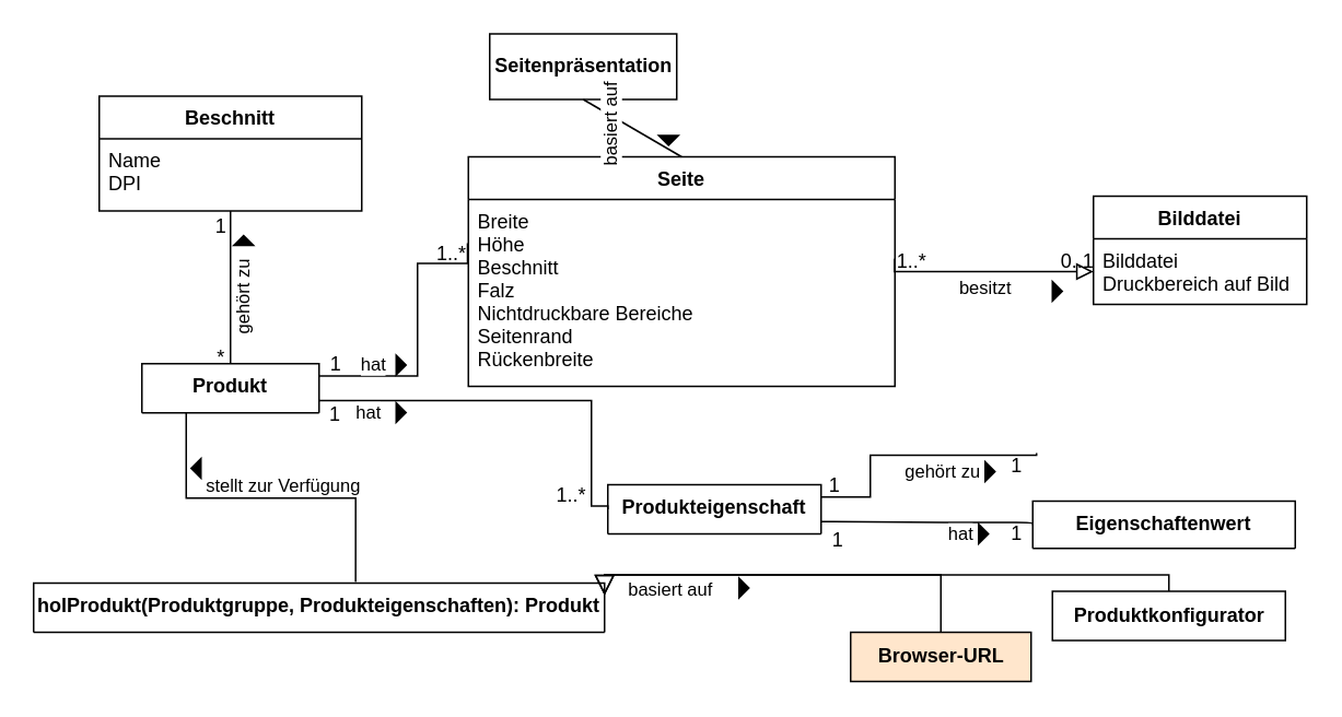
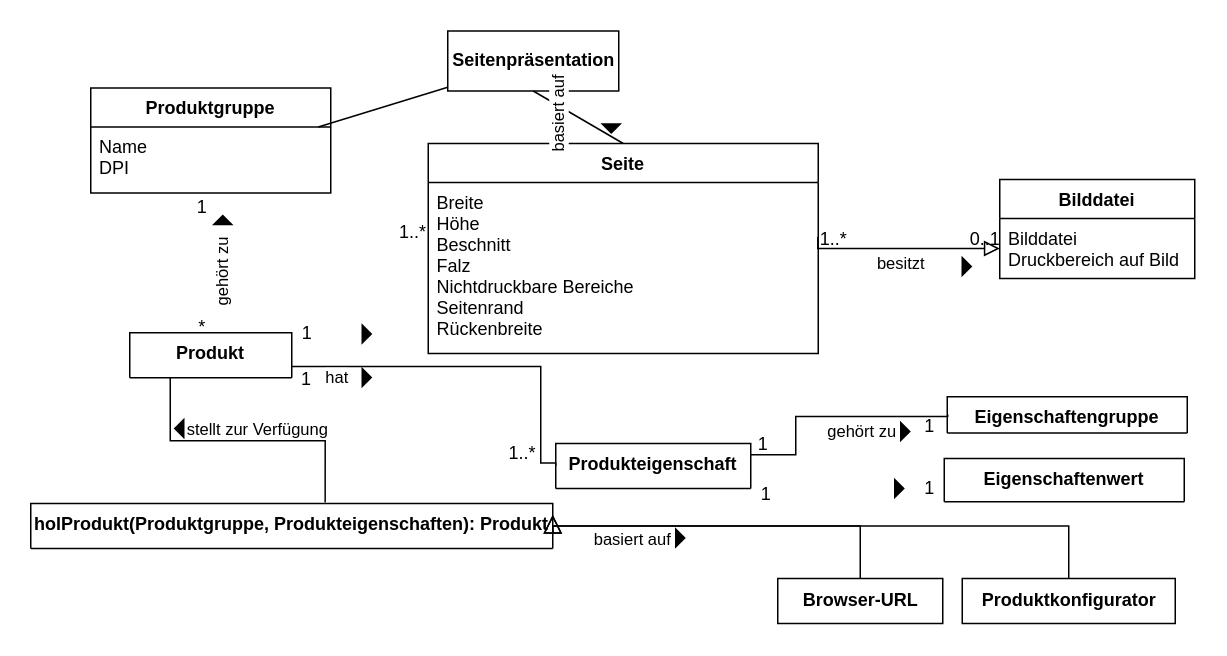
- <mxCell id="12" value="Beschnitt" style="swimlane;fontStyle=1;align=center;verticalAlign=top;childLayout=stackLayout;horizontal=1;startSize=26;horizontalStack=0;resizeParent=1;resizeParentMax=0;resizeLast=0;collapsible=1;marginBottom=0;" vertex="1" parent="1"><mxGeometry x="60" y="58" width="160" height="70" as="geometry" /></mxCell>
+ <mxCell id="12" value="Produktgruppe" style="swimlane;fontStyle=1;align=center;verticalAlign=top;childLayout=stackLayout;horizontal=1;startSize=26;horizontalStack=0;resizeParent=1;resizeParentMax=0;resizeLast=0;collapsible=1;marginBottom=0;" vertex="1" parent="1"><mxGeometry x="60" y="58" width="160" height="70" as="geometry" /></mxCell>
- <mxCell id="14" value="" style="endArrow=none;startArrow=none;endFill=0;startFill=0;html=1;verticalAlign=bottom;labelBackgroundColor=none;strokeWidth=1;startSize=8;endSize=10;entryX=0.5;entryY=0;entryDx=0;entryDy=0;" edge="1" parent="1" source="13" target="4"><mxGeometry width="160" relative="1" as="geometry"><mxPoint x="204" y="245.5" as="sourcePoint" /><mxPoint x="334.32" y="457.69" as="targetPoint" /></mxGeometry></mxCell>
+ <mxCell id="14" value="" style="endArrow=none;startArrow=none;endFill=0;startFill=0;html=1;verticalAlign=bottom;labelBackgroundColor=none;strokeWidth=1;startSize=8;endSize=10;" edge="1" parent="1" source="13" target="29"><mxGeometry width="160" relative="1" as="geometry"><mxPoint x="204" y="245.5" as="sourcePoint" /><mxPoint x="334.32" y="457.69" as="targetPoint" /></mxGeometry></mxCell>
- <mxCell id="10" value="" style="endArrow=none;startArrow=none;endFill=0;startFill=0;html=1;verticalAlign=bottom;labelBackgroundColor=none;strokeWidth=1;startSize=8;endSize=10;entryX=-0.002;entryY=0.234;entryDx=0;entryDy=0;entryPerimeter=0;exitX=1;exitY=0.25;exitDx=0;exitDy=0;edgeStyle=orthogonalEdgeStyle;rounded=0;" edge="1" parent="1" source="4" target="6"><mxGeometry width="160" relative="1" as="geometry"><mxPoint x="194" y="215.864" as="sourcePoint" /><mxPoint x="94" y="163" as="targetPoint" /><Array as="points"><mxPoint x="254" y="229" /><mxPoint x="254" y="160" /><mxPoint x="285" y="160" /></Array></mxGeometry></mxCell>
- <mxCell id="11" value="hat" style="edgeLabel;html=1;align=center;verticalAlign=middle;resizable=0;points=[];" vertex="1" connectable="0" parent="10"><mxGeometry x="0.263" y="-2" relative="1" as="geometry"><mxPoint x="-30" y="41" as="offset" /></mxGeometry></mxCell>
+ <mxCell id="19" value="Eigenschaftengruppe" style="swimlane;fontStyle=1;align=center;verticalAlign=top;childLayout=stackLayout;horizontal=1;startSize=49;horizontalStack=0;resizeParent=1;resizeParentMax=0;resizeLast=0;collapsible=1;marginBottom=0;" vertex="1" parent="1"><mxGeometry x="631" y="263.91" width="160" height="24.09" as="geometry" /></mxCell>
- <mxCell id="23" value="" style="endArrow=none;startArrow=none;endFill=0;startFill=0;html=1;verticalAlign=bottom;labelBackgroundColor=none;strokeWidth=1;startSize=8;endSize=10;exitX=0;exitY=0.5;exitDx=0;exitDy=0;edgeStyle=orthogonalEdgeStyle;entryX=1;entryY=0.75;entryDx=0;entryDy=0;" edge="1" parent="1" source="20" target="9"><mxGeometry width="160" relative="1" as="geometry"><mxPoint x="584" y="373" as="sourcePoint" /><mxPoint x="485" y="335" as="targetPoint" /><Array as="points"><mxPoint x="585" y="318" /><mxPoint x="526" y="318" /></Array></mxGeometry></mxCell>
- <mxCell id="24" value="hat" style="edgeLabel;html=1;align=center;verticalAlign=middle;resizable=0;points=[];" vertex="1" connectable="0" parent="23"><mxGeometry x="0.021" relative="1" as="geometry"><mxPoint x="21" y="7" as="offset" /></mxGeometry></mxCell>
- <mxCell id="39" value="holProdukt(Produktgruppe, Produkteigenschaften): Produkt&#10;" style="swimlane;fontStyle=1;align=center;verticalAlign=top;childLayout=stackLayout;horizontal=1;startSize=34;horizontalStack=0;resizeParent=1;resizeParentMax=0;resizeLast=0;collapsible=1;marginBottom=0;" vertex="1" parent="1"><mxGeometry x="20" y="355" width="348" height="30" as="geometry" /></mxCell>
+ <mxCell id="39" value="holProdukt(Produktgruppe, Produkteigenschaften): Produkt&#10;" style="swimlane;fontStyle=1;align=center;verticalAlign=top;childLayout=stackLayout;horizontal=1;startSize=34;horizontalStack=0;resizeParent=1;resizeParentMax=0;resizeLast=0;collapsible=1;marginBottom=0;" vertex="1" parent="1"><mxGeometry x="20" y="335" width="348" height="30" as="geometry" /></mxCell>
- <mxCell id="54" value="&lt;b&gt;Produktkonfigurator&lt;/b&gt;" style="html=1;" vertex="1" parent="1"><mxGeometry x="641" y="360" width="142" height="30" as="geometry" /></mxCell>
+ <mxCell id="54" value="&lt;b&gt;Produktkonfigurator&lt;/b&gt;" style="html=1;" vertex="1" parent="1"><mxGeometry x="641" y="385" width="142" height="30" as="geometry" /></mxCell>
- <mxCell id="51" value="&lt;b&gt;Browser-URL&lt;/b&gt;" style="html=1;fillColor=#ffe6cc;" vertex="1" parent="1"><mxGeometry x="518" y="385" width="110" height="30" as="geometry" /></mxCell>
+ <mxCell id="51" value="&lt;b&gt;Browser-URL&lt;/b&gt;" style="html=1;" vertex="1" parent="1"><mxGeometry x="518" y="385" width="110" height="30" as="geometry" /></mxCell>
